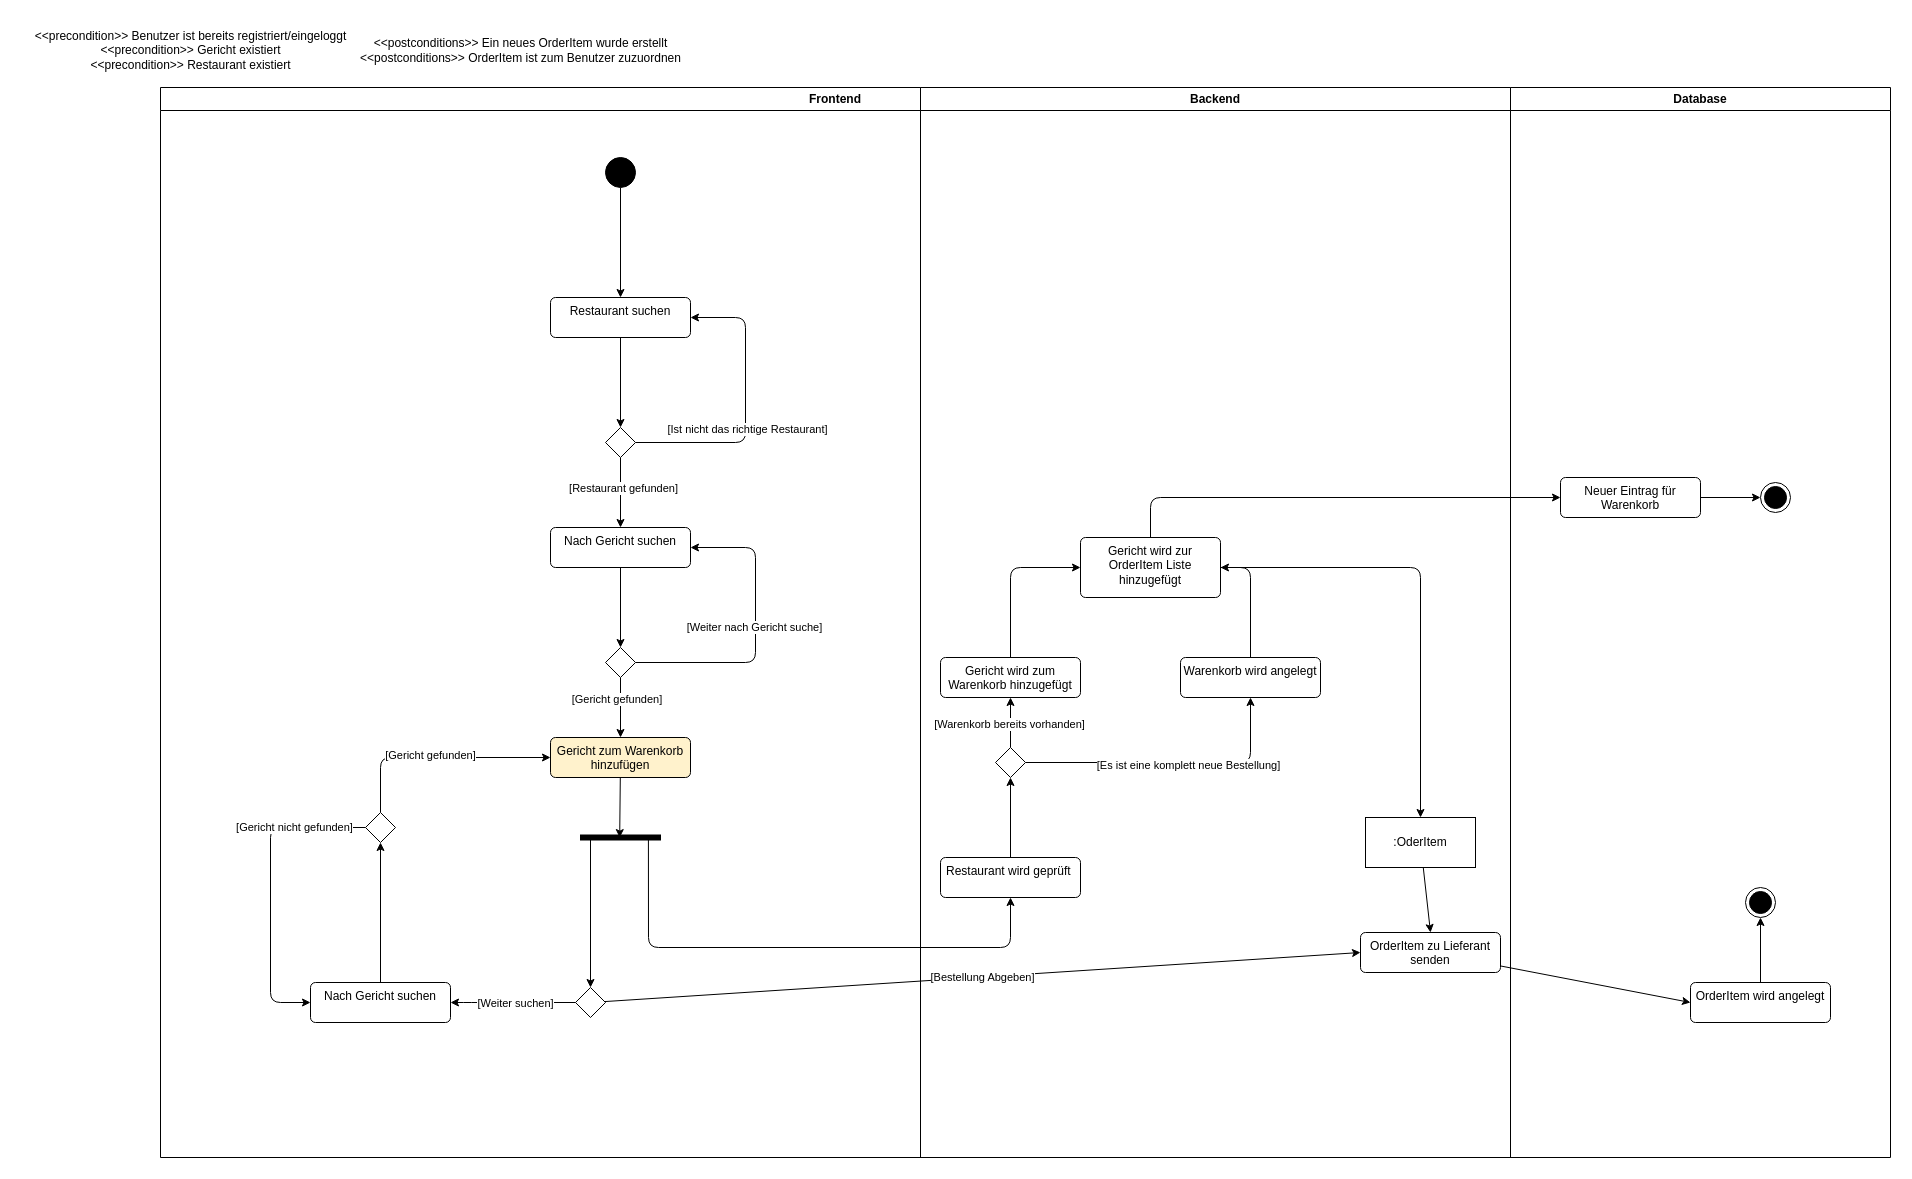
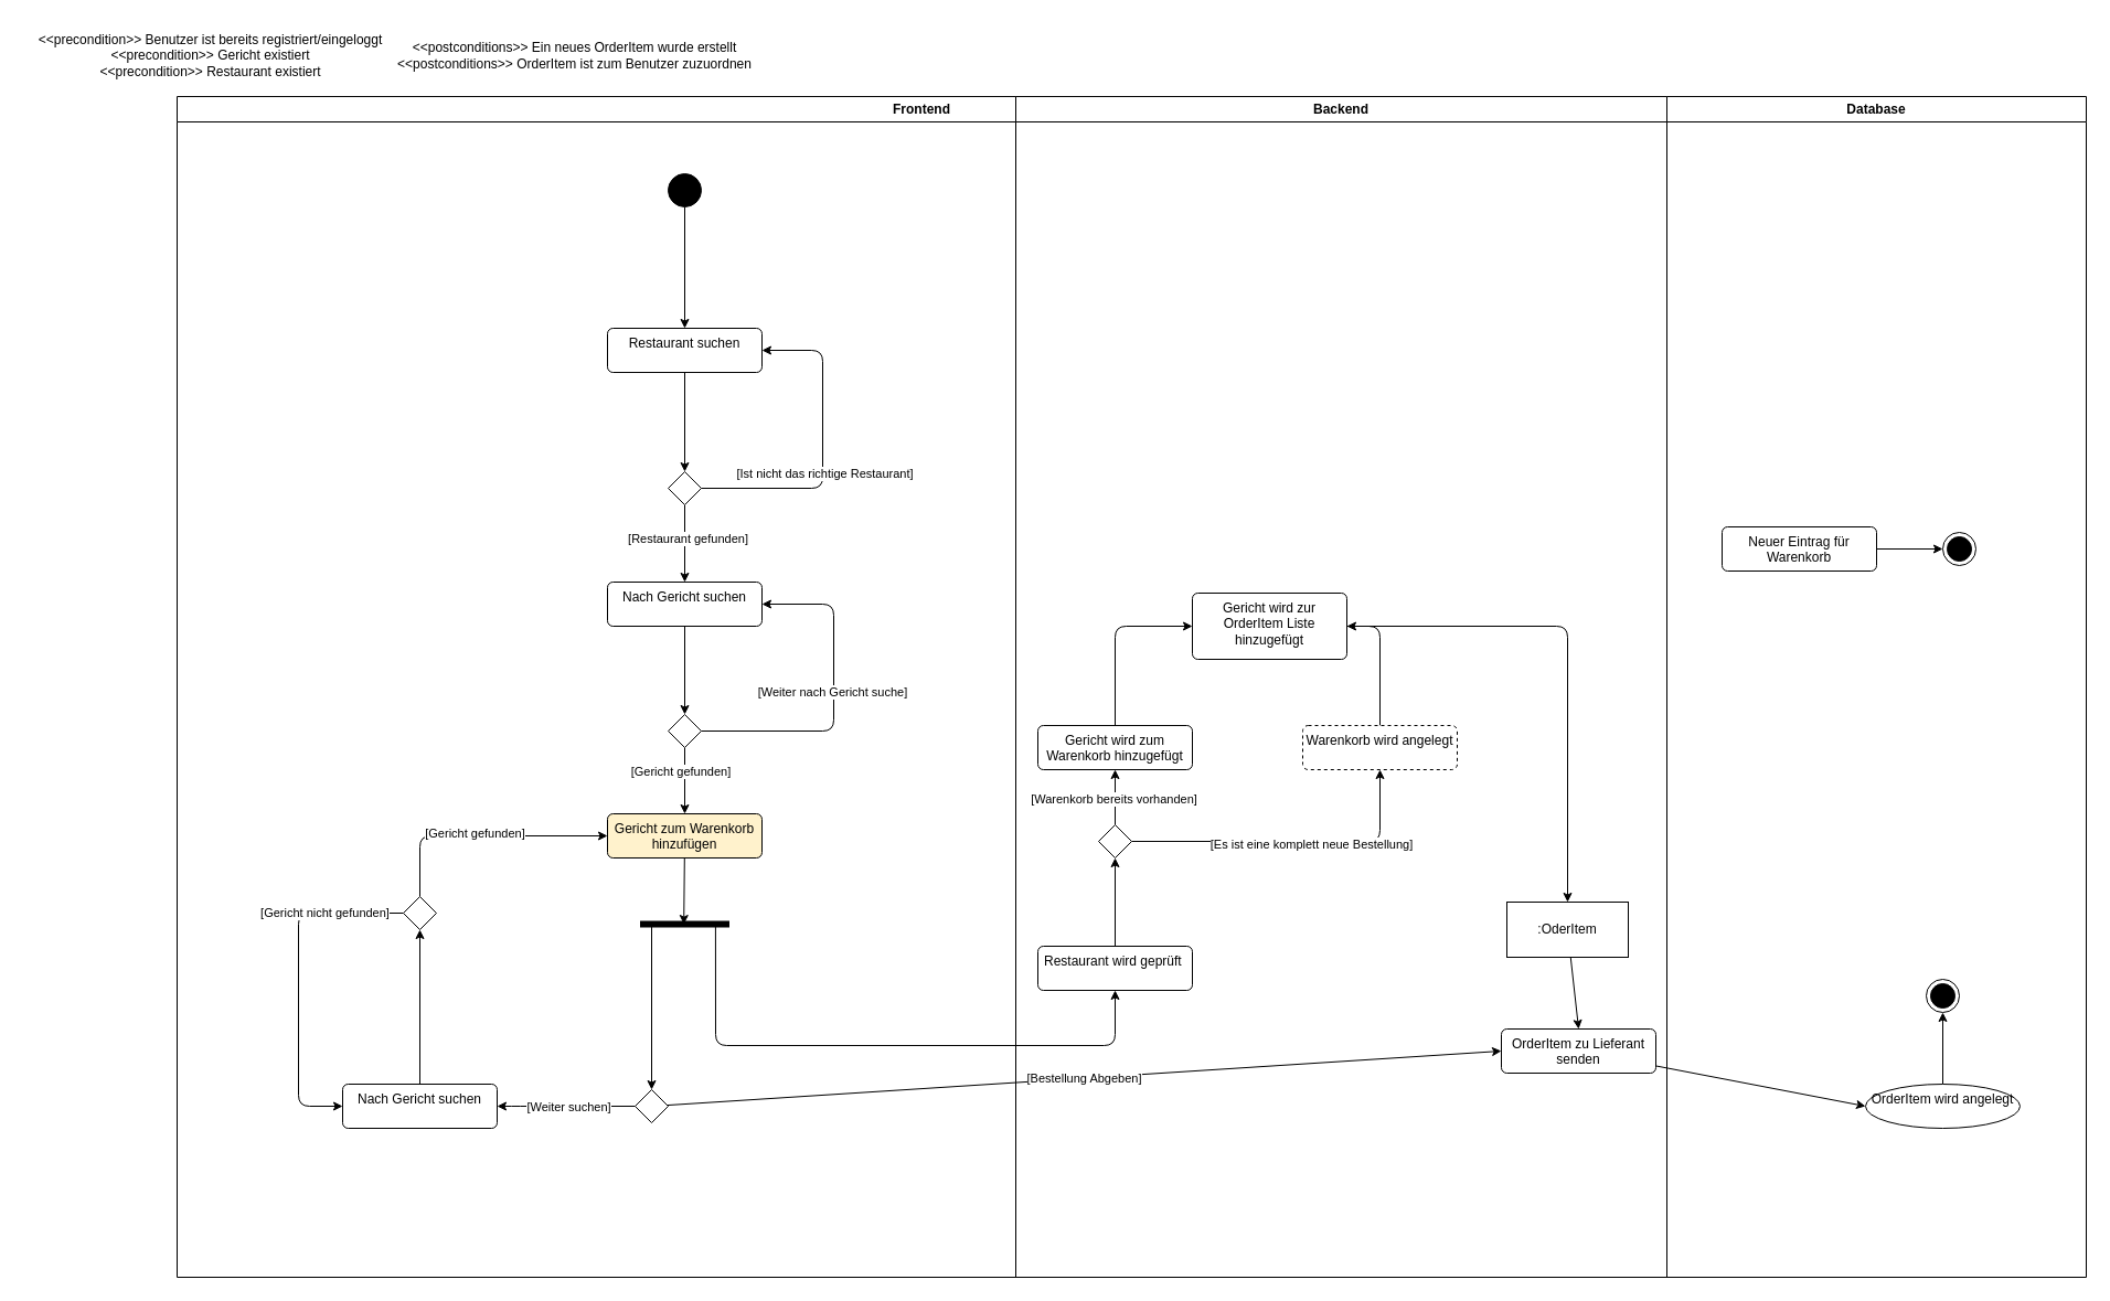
- <mxCell id="61" value="" style="endArrow=classic;html=1;exitX=0.5;exitY=0;exitDx=0;exitDy=0;entryX=0;entryY=0.5;entryDx=0;entryDy=0;" parent="1" source="39" target="56" edge="1"><mxGeometry width="50" height="50" relative="1" as="geometry"><mxPoint x="1400" y="807" as="sourcePoint" /><mxPoint x="1450" y="757" as="targetPoint" /><Array as="points"><mxPoint x="1150" y="497" /></Array></mxGeometry></mxCell>
- <mxCell id="46" value="Warenkorb wird angelegt" style="html=1;align=center;verticalAlign=top;rounded=1;absoluteArcSize=1;arcSize=10;dashed=0;whiteSpace=wrap;" parent="33" vertex="1"><mxGeometry x="260" y="570" width="140" height="40" as="geometry" /></mxCell>
+ <mxCell id="46" value="Warenkorb wird angelegt" style="html=1;align=center;verticalAlign=top;rounded=1;absoluteArcSize=1;arcSize=10;dashed=1;whiteSpace=wrap;" parent="33" vertex="1"><mxGeometry x="260" y="570" width="140" height="40" as="geometry" /></mxCell>
- <mxCell id="54" value="OrderItem wird angelegt" style="html=1;align=center;verticalAlign=top;rounded=1;absoluteArcSize=1;arcSize=10;dashed=0;whiteSpace=wrap;" parent="52" vertex="1"><mxGeometry x="180" y="895" width="140" height="40" as="geometry" /></mxCell>
+ <mxCell id="54" value="OrderItem wird angelegt" style="ellipse;html=1;align=center;verticalAlign=top;absoluteArcSize=1;arcSize=10;dashed=0;whiteSpace=wrap;" parent="52" vertex="1"><mxGeometry x="180" y="895" width="140" height="40" as="geometry" /></mxCell>
